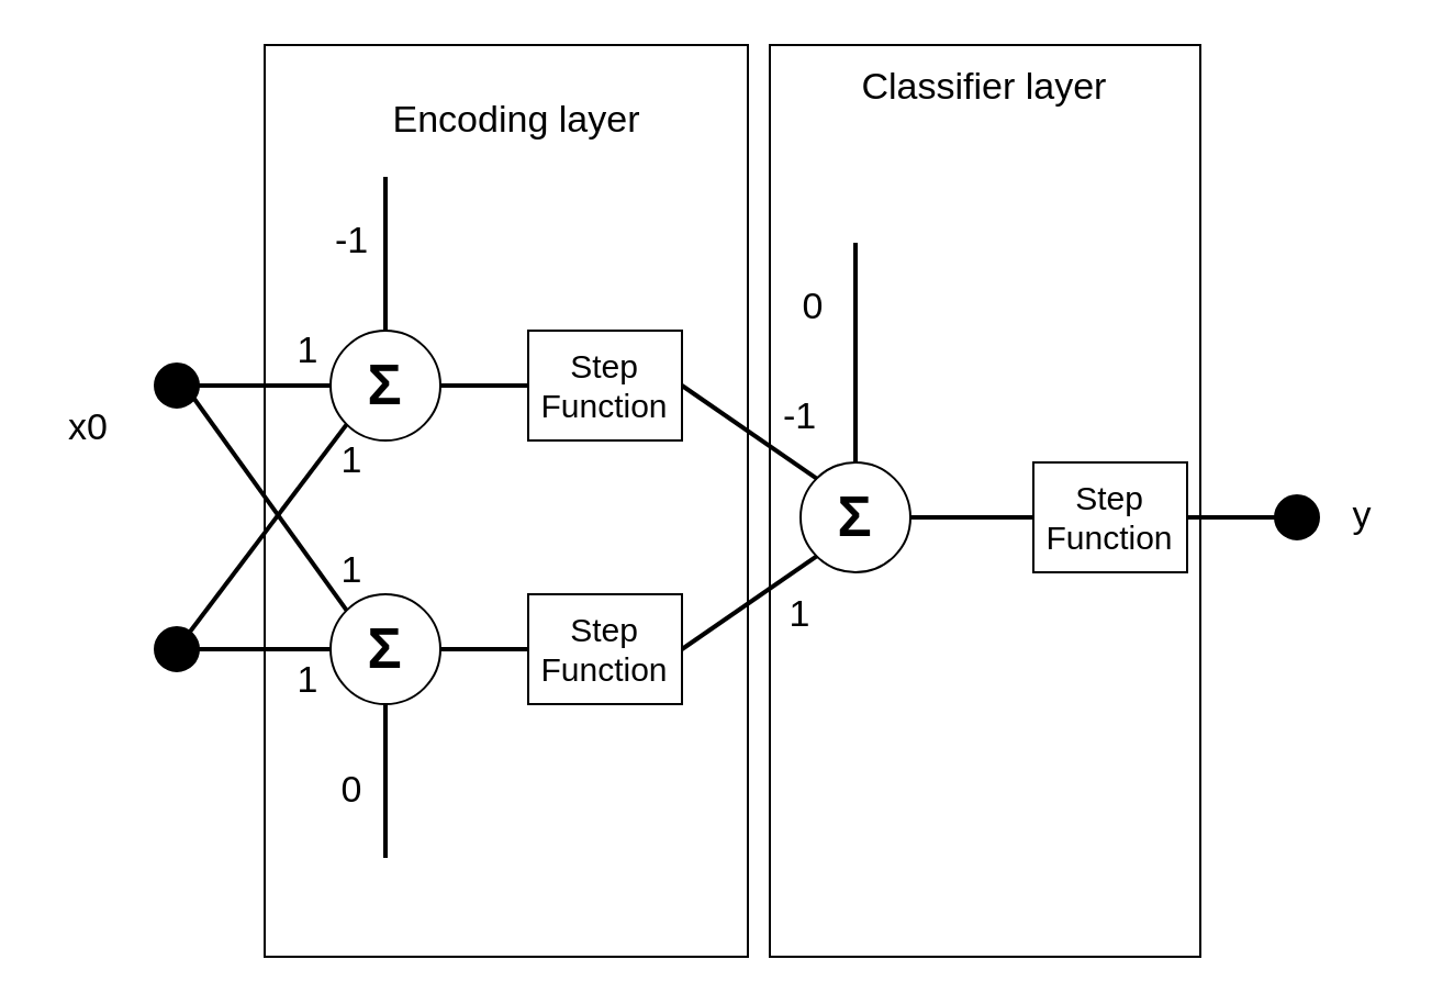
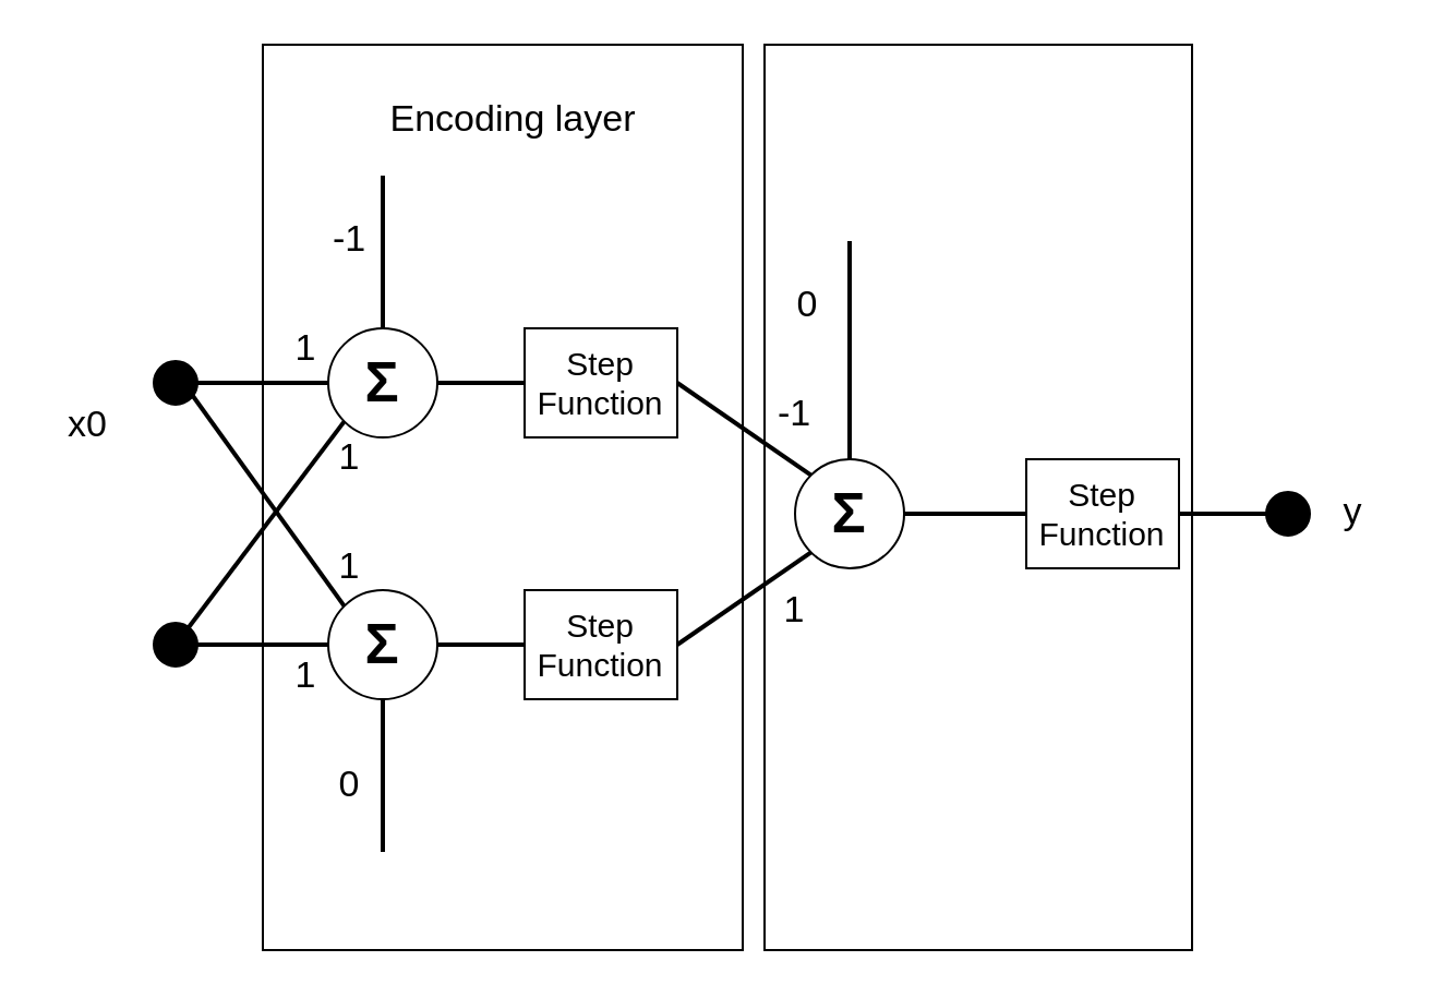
- <mxCell id="38" value="Classifier layer" style="text;html=1;strokeColor=none;fillColor=none;align=center;verticalAlign=middle;whiteSpace=wrap;rounded=0;fontSize=17;" parent="1" vertex="1"><mxGeometry x="350" y="30" width="196" height="20" as="geometry" /></mxCell>
